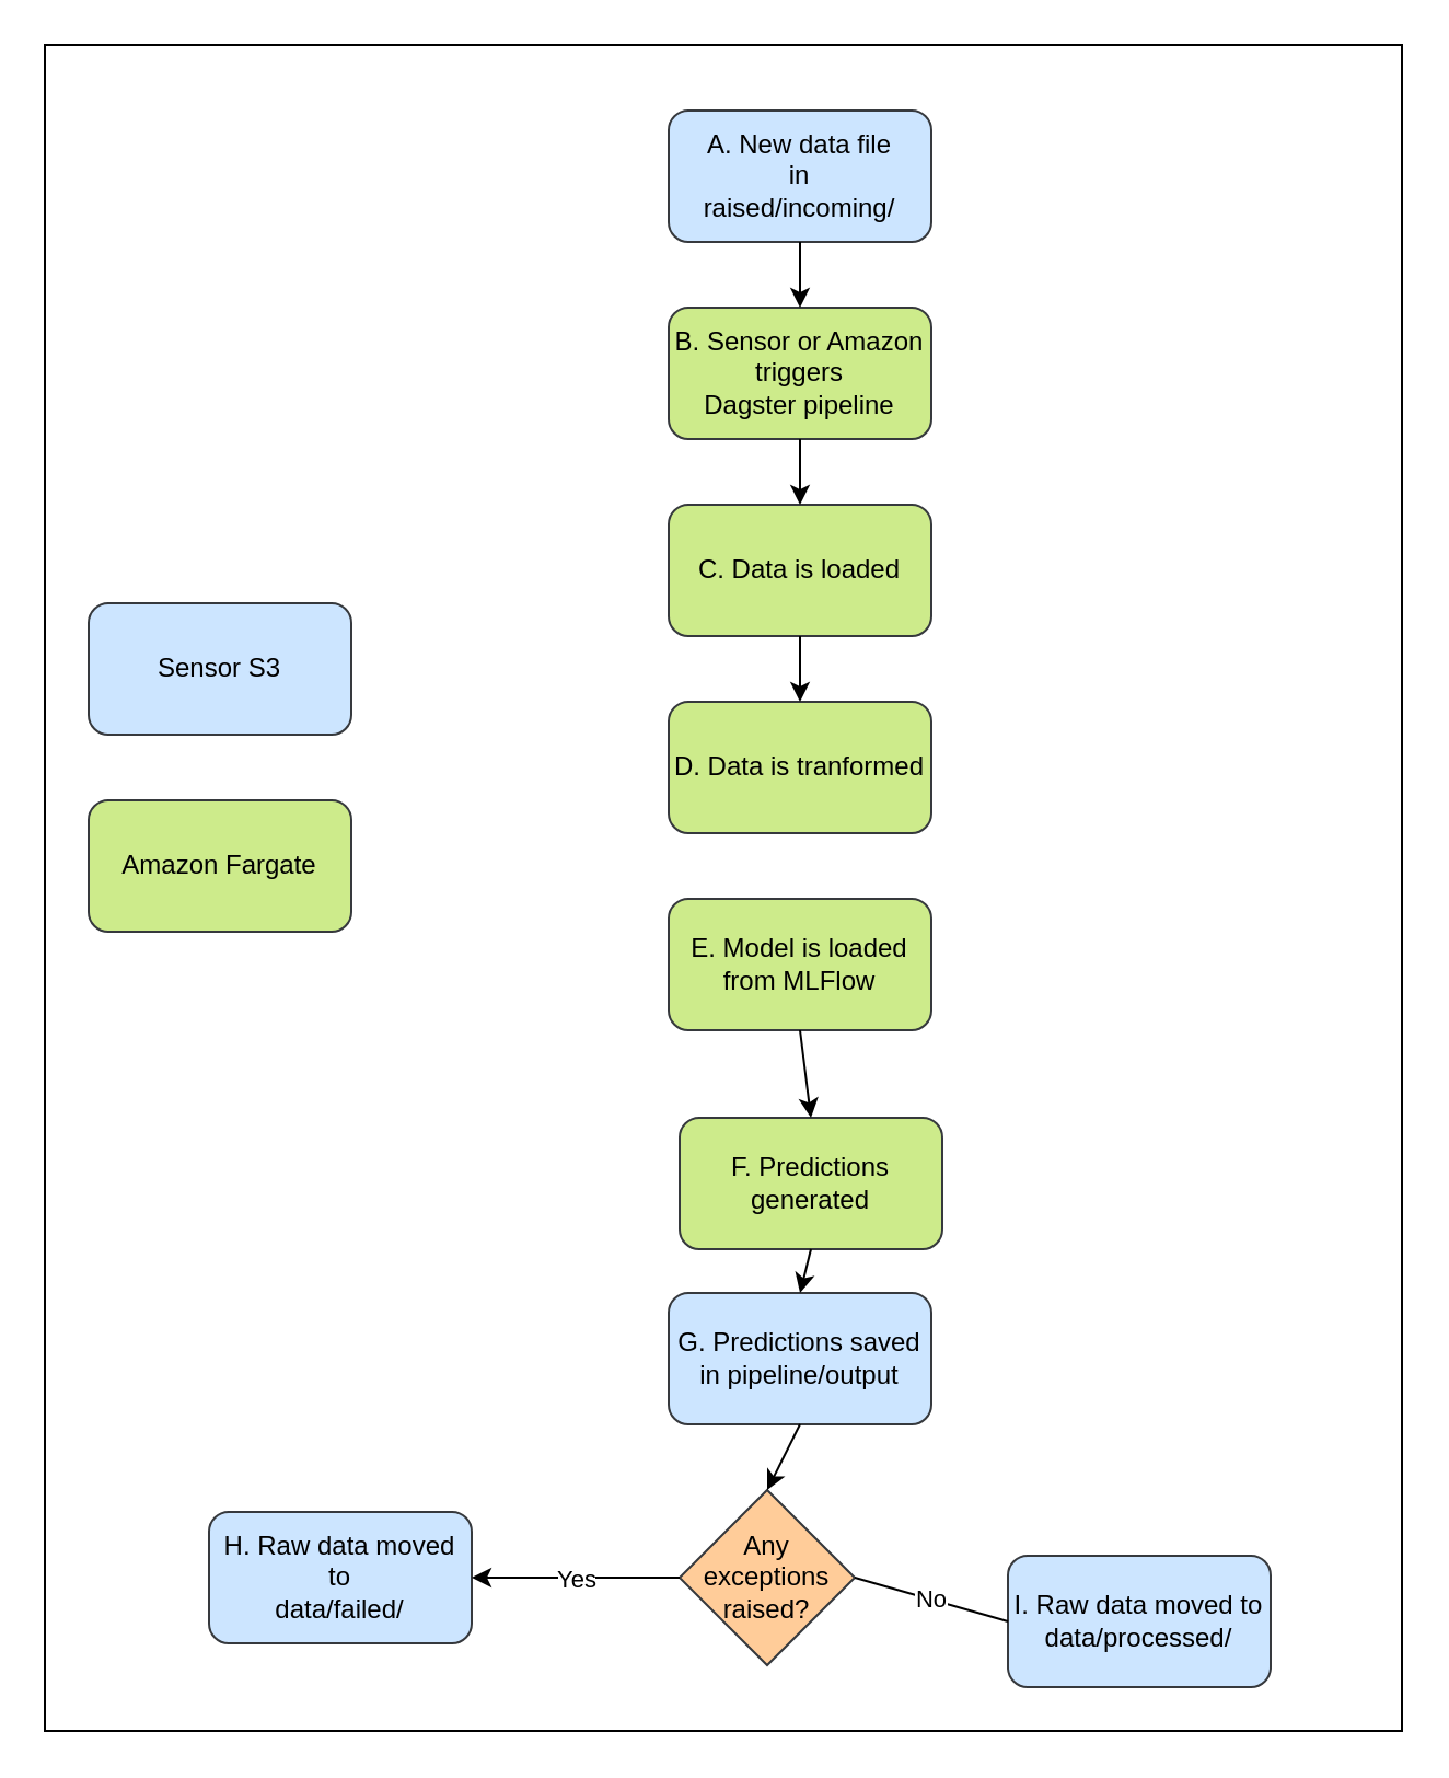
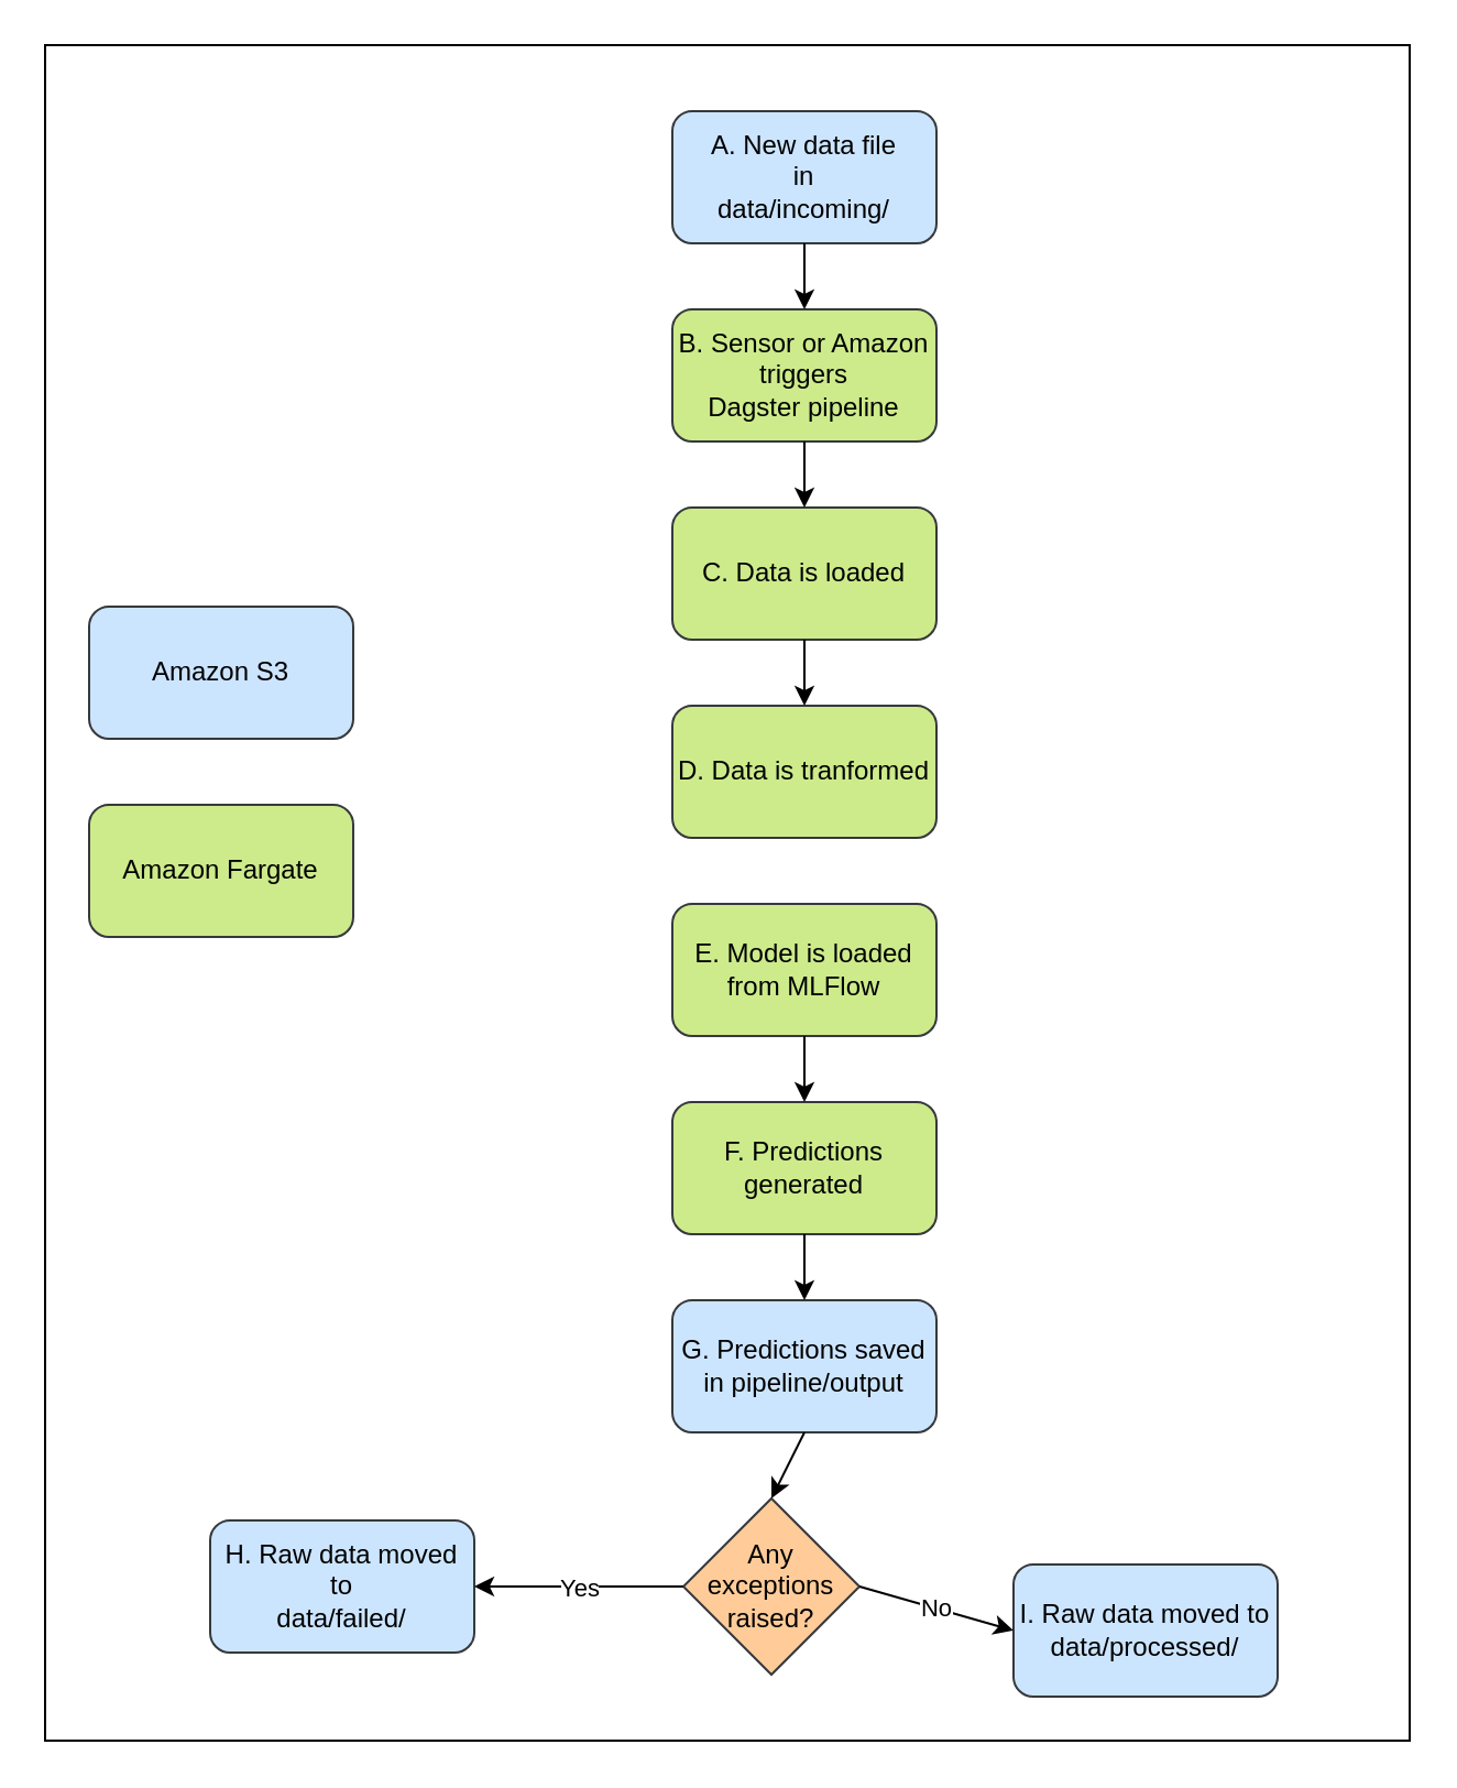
- <mxCell id="3" value="A. New data file&lt;div&gt;in&lt;/div&gt;&lt;div&gt;raised/incoming/&lt;/div&gt;" style="rounded=1;whiteSpace=wrap;html=1;fillColor=#cce5ff;strokeColor=#36393d;" vertex="1" parent="1"><mxGeometry x="305" y="50" width="120" height="60" as="geometry" /></mxCell>
+ <mxCell id="3" value="A. New data file&lt;div&gt;in&lt;/div&gt;&lt;div&gt;data/incoming/&lt;/div&gt;" style="rounded=1;whiteSpace=wrap;html=1;fillColor=#cce5ff;strokeColor=#36393d;" vertex="1" parent="1"><mxGeometry x="305" y="50" width="120" height="60" as="geometry" /></mxCell>
- <mxCell id="23" value="Sensor S3" style="rounded=1;whiteSpace=wrap;html=1;fillColor=#cce5ff;strokeColor=#36393d;" vertex="1" parent="1"><mxGeometry x="40" y="275" width="120" height="60" as="geometry" /></mxCell>
+ <mxCell id="23" value="Amazon S3" style="rounded=1;whiteSpace=wrap;html=1;fillColor=#cce5ff;strokeColor=#36393d;" vertex="1" parent="1"><mxGeometry x="40" y="275" width="120" height="60" as="geometry" /></mxCell>
- <mxCell id="8" value="F. Predictions generated" style="rounded=1;whiteSpace=wrap;html=1;fillColor=#cdeb8b;strokeColor=#36393d;" vertex="1" parent="1"><mxGeometry x="310" y="510" width="120" height="60" as="geometry" /></mxCell>
+ <mxCell id="8" value="F. Predictions generated" style="rounded=1;whiteSpace=wrap;html=1;fillColor=#cdeb8b;strokeColor=#36393d;" vertex="1" parent="1"><mxGeometry x="305" y="500" width="120" height="60" as="geometry" /></mxCell>
- <mxCell id="20" value="" style="endArrow=none;html=1;rounded=0;exitX=1;exitY=0.5;exitDx=0;exitDy=0;entryX=0;entryY=0.5;entryDx=0;entryDy=0;" edge="1" parent="1" source="9" target="11"><mxGeometry relative="1" as="geometry"><mxPoint x="340" y="580" as="sourcePoint" /><mxPoint x="440" y="580" as="targetPoint" /></mxGeometry></mxCell>
+ <mxCell id="20" value="" style="endArrow=classic;html=1;rounded=0;exitX=1;exitY=0.5;exitDx=0;exitDy=0;entryX=0;entryY=0.5;entryDx=0;entryDy=0;" edge="1" parent="1" source="9" target="11"><mxGeometry relative="1" as="geometry"><mxPoint x="340" y="580" as="sourcePoint" /><mxPoint x="440" y="580" as="targetPoint" /></mxGeometry></mxCell>
